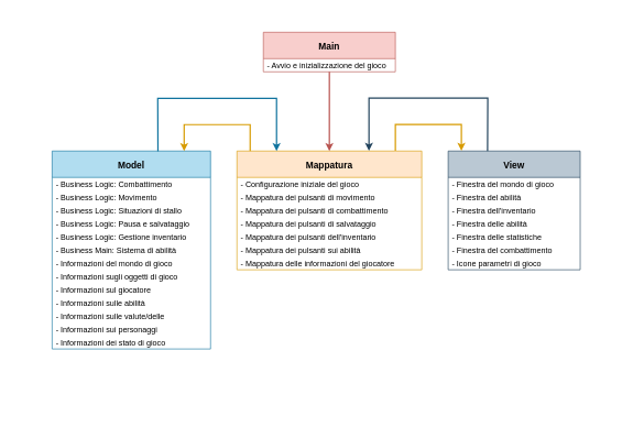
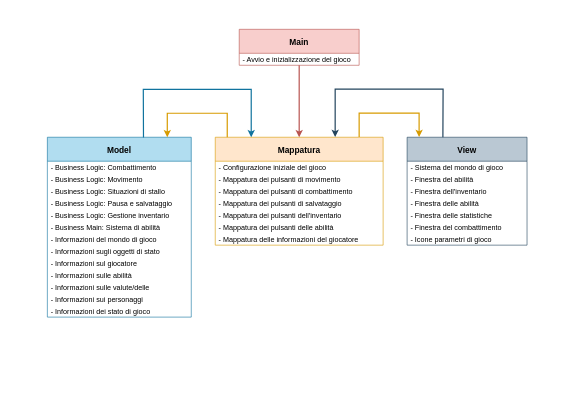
- <mxCell id="4" value="- Finestra del mondo di gioco" style="text;align=left;verticalAlign=middle;spacingLeft=4;spacingRight=4;overflow=hidden;points=[[0,0.5],[1,0.5]];portConstraint=eastwest;rotatable=0;" parent="3" vertex="1"><mxGeometry y="40" width="200" height="20" as="geometry" /></mxCell>
+ <mxCell id="4" value="- Sistema del mondo di gioco" style="text;align=left;verticalAlign=middle;spacingLeft=4;spacingRight=4;overflow=hidden;points=[[0,0.5],[1,0.5]];portConstraint=eastwest;rotatable=0;" parent="3" vertex="1"><mxGeometry y="40" width="200" height="20" as="geometry" /></mxCell>
- <mxCell id="17" value="- Mappatura dei pulsanti sui abilità" style="text;align=left;verticalAlign=middle;spacingLeft=4;spacingRight=4;overflow=hidden;points=[[0,0.5],[1,0.5]];portConstraint=eastwest;rotatable=0;" parent="11" vertex="1"><mxGeometry y="140" width="280" height="20" as="geometry" /></mxCell>
+ <mxCell id="17" value="- Mappatura dei pulsanti delle abilità" style="text;align=left;verticalAlign=middle;spacingLeft=4;spacingRight=4;overflow=hidden;points=[[0,0.5],[1,0.5]];portConstraint=eastwest;rotatable=0;" parent="11" vertex="1"><mxGeometry y="140" width="280" height="20" as="geometry" /></mxCell>
- <mxCell id="27" value="- Informazioni sugli oggetti di gioco" style="text;align=left;verticalAlign=middle;spacingLeft=4;spacingRight=4;overflow=hidden;points=[[0,0.5],[1,0.5]];portConstraint=eastwest;rotatable=0;" parent="19" vertex="1"><mxGeometry y="180" width="240" height="20" as="geometry" /></mxCell>
+ <mxCell id="27" value="- Informazioni sugli oggetti di stato" style="text;align=left;verticalAlign=middle;spacingLeft=4;spacingRight=4;overflow=hidden;points=[[0,0.5],[1,0.5]];portConstraint=eastwest;rotatable=0;" parent="19" vertex="1"><mxGeometry y="180" width="240" height="20" as="geometry" /></mxCell>
